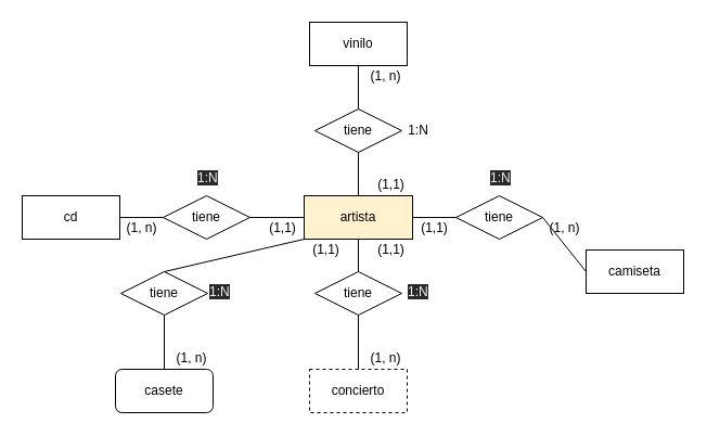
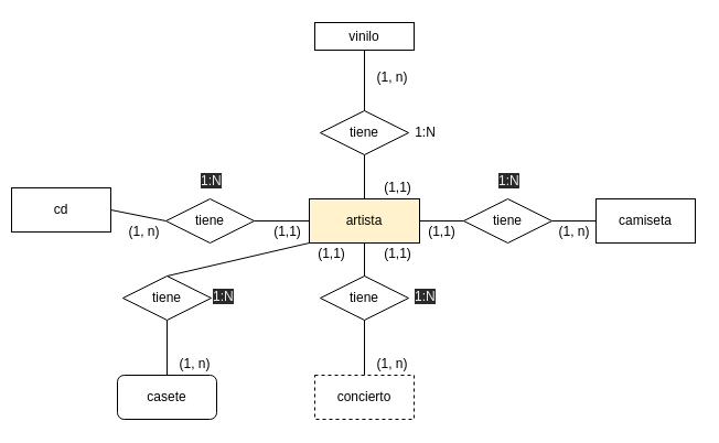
- <mxCell id="7" value="vinilo" style="rounded=0;whiteSpace=wrap;html=1;" parent="1" vertex="1"><mxGeometry x="285" y="20" width="90" height="40" as="geometry" /></mxCell>
+ <mxCell id="7" value="vinilo" style="rounded=0;whiteSpace=wrap;html=1;" parent="1" vertex="1"><mxGeometry x="285" y="20" width="90" height="25" as="geometry" /></mxCell>
- <mxCell id="15" value="cd" style="rounded=0;whiteSpace=wrap;html=1;" parent="1" vertex="1"><mxGeometry x="20" y="180" width="90" height="40" as="geometry" /></mxCell>
+ <mxCell id="15" value="cd" style="rounded=0;whiteSpace=wrap;html=1;" parent="1" vertex="1"><mxGeometry x="10" y="170" width="90" height="40" as="geometry" /></mxCell>
- <mxCell id="3" value="camiseta" style="rounded=0;whiteSpace=wrap;html=1;" parent="1" vertex="1"><mxGeometry x="540" y="230" width="90" height="40" as="geometry" /></mxCell>
+ <mxCell id="3" value="camiseta" style="rounded=0;whiteSpace=wrap;html=1;" parent="1" vertex="1"><mxGeometry x="540" y="180" width="90" height="40" as="geometry" /></mxCell>
